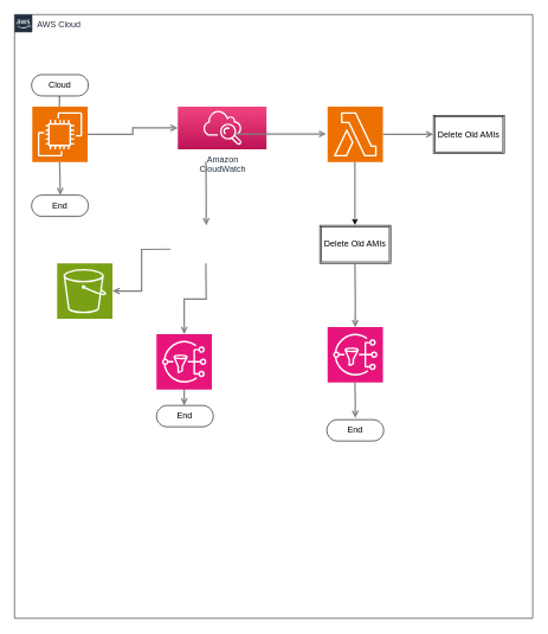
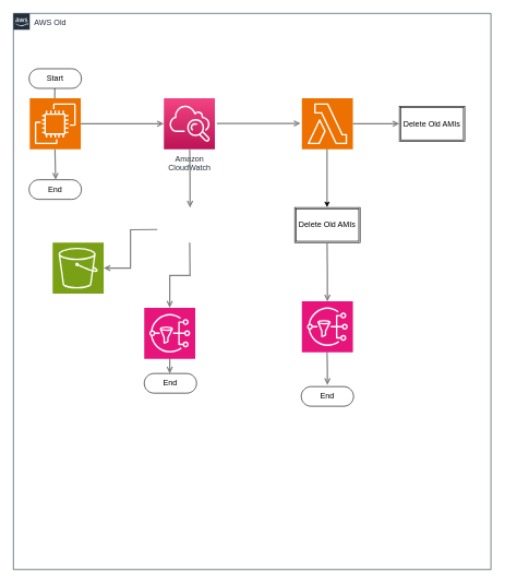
- <mxCell id="3" value="AWS Cloud" style="points=[[0,0],[0.25,0],[0.5,0],[0.75,0],[1,0],[1,0.25],[1,0.5],[1,0.75],[1,1],[0.75,1],[0.5,1],[0.25,1],[0,1],[0,0.75],[0,0.5],[0,0.25]];outlineConnect=0;gradientColor=none;html=1;whiteSpace=wrap;fontSize=12;fontStyle=0;shape=mxgraph.aws4.group;grIcon=mxgraph.aws4.group_aws_cloud_alt;strokeColor=#232F3E;fillColor=none;verticalAlign=top;align=left;spacingLeft=30;fontColor=#232F3E;dashed=0;labelBackgroundColor=#ffffff;container=1;pointerEvents=0;collapsible=0;recursiveResize=0;" parent="1" vertex="1"><mxGeometry x="20" y="20" width="730" height="849.5" as="geometry" /></mxCell>
+ <mxCell id="3" value="AWS Old" style="points=[[0,0],[0.25,0],[0.5,0],[0.75,0],[1,0],[1,0.25],[1,0.5],[1,0.75],[1,1],[0.75,1],[0.5,1],[0.25,1],[0,1],[0,0.75],[0,0.5],[0,0.25]];outlineConnect=0;gradientColor=none;html=1;whiteSpace=wrap;fontSize=12;fontStyle=0;shape=mxgraph.aws4.group;grIcon=mxgraph.aws4.group_aws_cloud_alt;strokeColor=#232F3E;fillColor=none;verticalAlign=top;align=left;spacingLeft=30;fontColor=#232F3E;dashed=0;labelBackgroundColor=#ffffff;container=1;pointerEvents=0;collapsible=0;recursiveResize=0;" parent="1" vertex="1"><mxGeometry x="20" y="20" width="730" height="849.5" as="geometry" /></mxCell>
- <mxCell id="26" value="Cloud" style="html=1;dashed=0;whiteSpace=wrap;shape=mxgraph.dfd.start" vertex="1" parent="1"><mxGeometry x="44" y="104.5" width="80" height="30" as="geometry" /></mxCell>
+ <mxCell id="26" value="Start" style="html=1;dashed=0;whiteSpace=wrap;shape=mxgraph.dfd.start" vertex="1" parent="1"><mxGeometry x="44" y="104.5" width="80" height="30" as="geometry" /></mxCell>
- <mxCell id="7" value="Amazon&lt;br&gt;CloudWatch&lt;br&gt;" style="outlineConnect=0;fontColor=#232F3E;gradientColor=#F34482;gradientDirection=north;fillColor=#BC1356;strokeColor=#ffffff;dashed=0;verticalLabelPosition=bottom;verticalAlign=top;align=center;html=1;fontSize=12;fontStyle=0;aspect=fixed;shape=mxgraph.aws4.resourceIcon;resIcon=mxgraph.aws4.cloudwatch;labelBackgroundColor=#ffffff;" vertex="1" parent="3"><mxGeometry x="230.0" y="129.5" width="125" height="60" as="geometry" /></mxCell>
+ <mxCell id="7" value="Amazon&lt;br&gt;CloudWatch&lt;br&gt;" style="outlineConnect=0;fontColor=#232F3E;gradientColor=#F34482;gradientDirection=north;fillColor=#BC1356;strokeColor=#ffffff;dashed=0;verticalLabelPosition=bottom;verticalAlign=top;align=center;html=1;fontSize=12;fontStyle=0;aspect=fixed;shape=mxgraph.aws4.resourceIcon;resIcon=mxgraph.aws4.cloudwatch;labelBackgroundColor=#ffffff;" vertex="1" parent="3"><mxGeometry x="230.0" y="129.5" width="78" height="78" as="geometry" /></mxCell>
